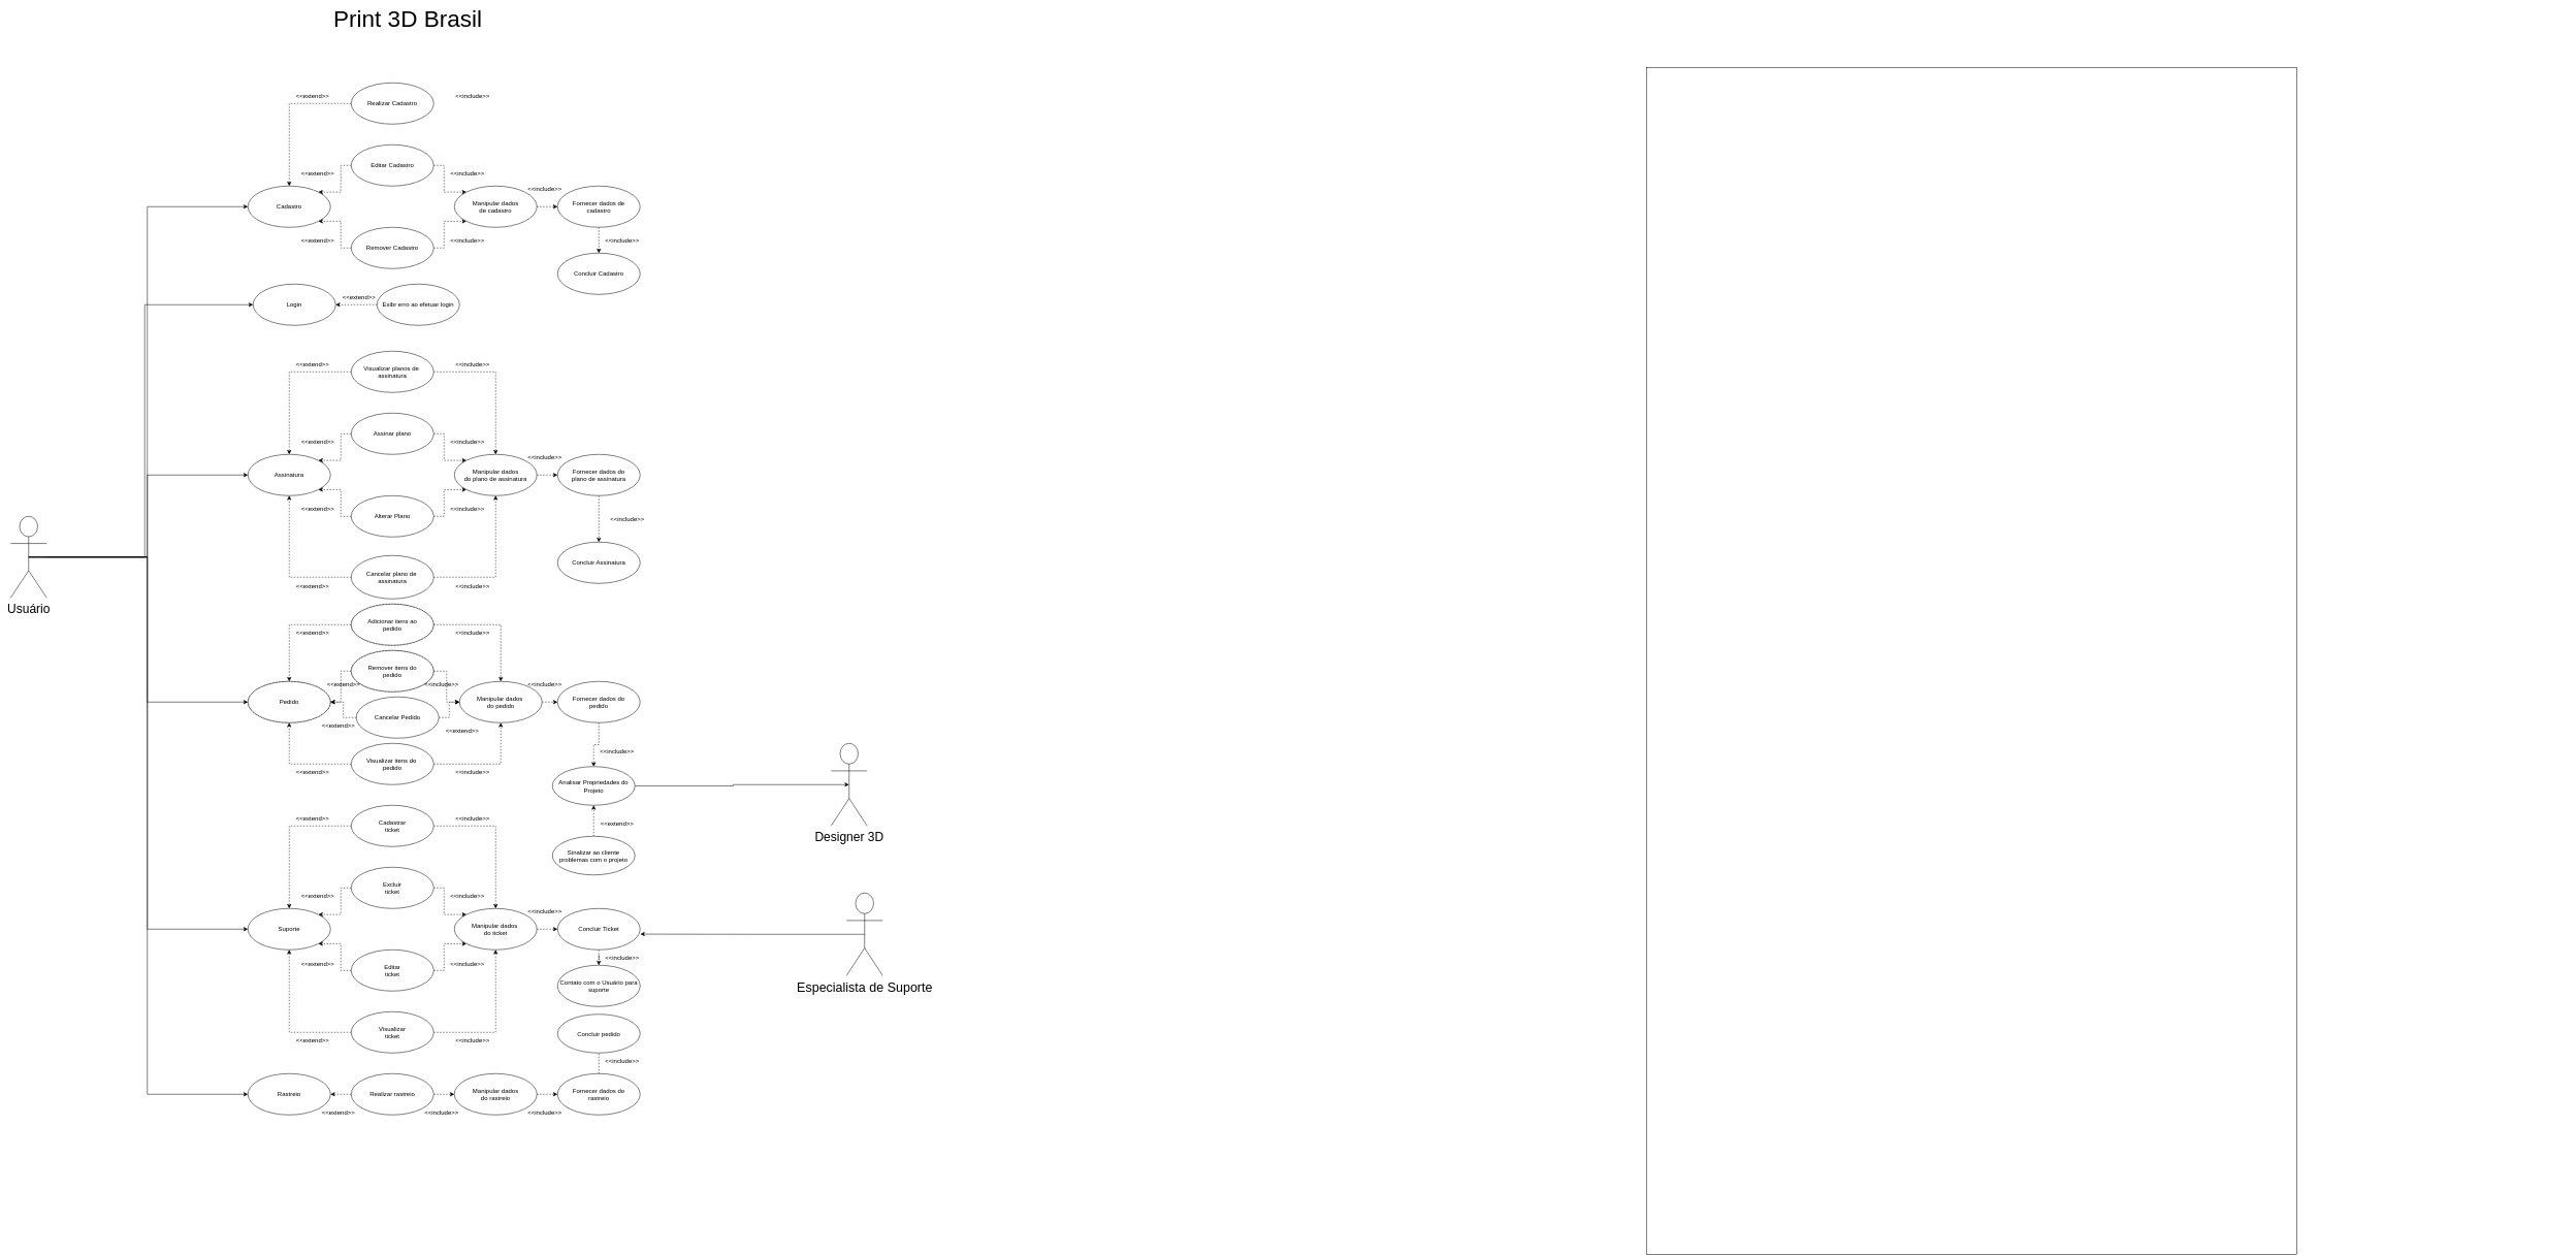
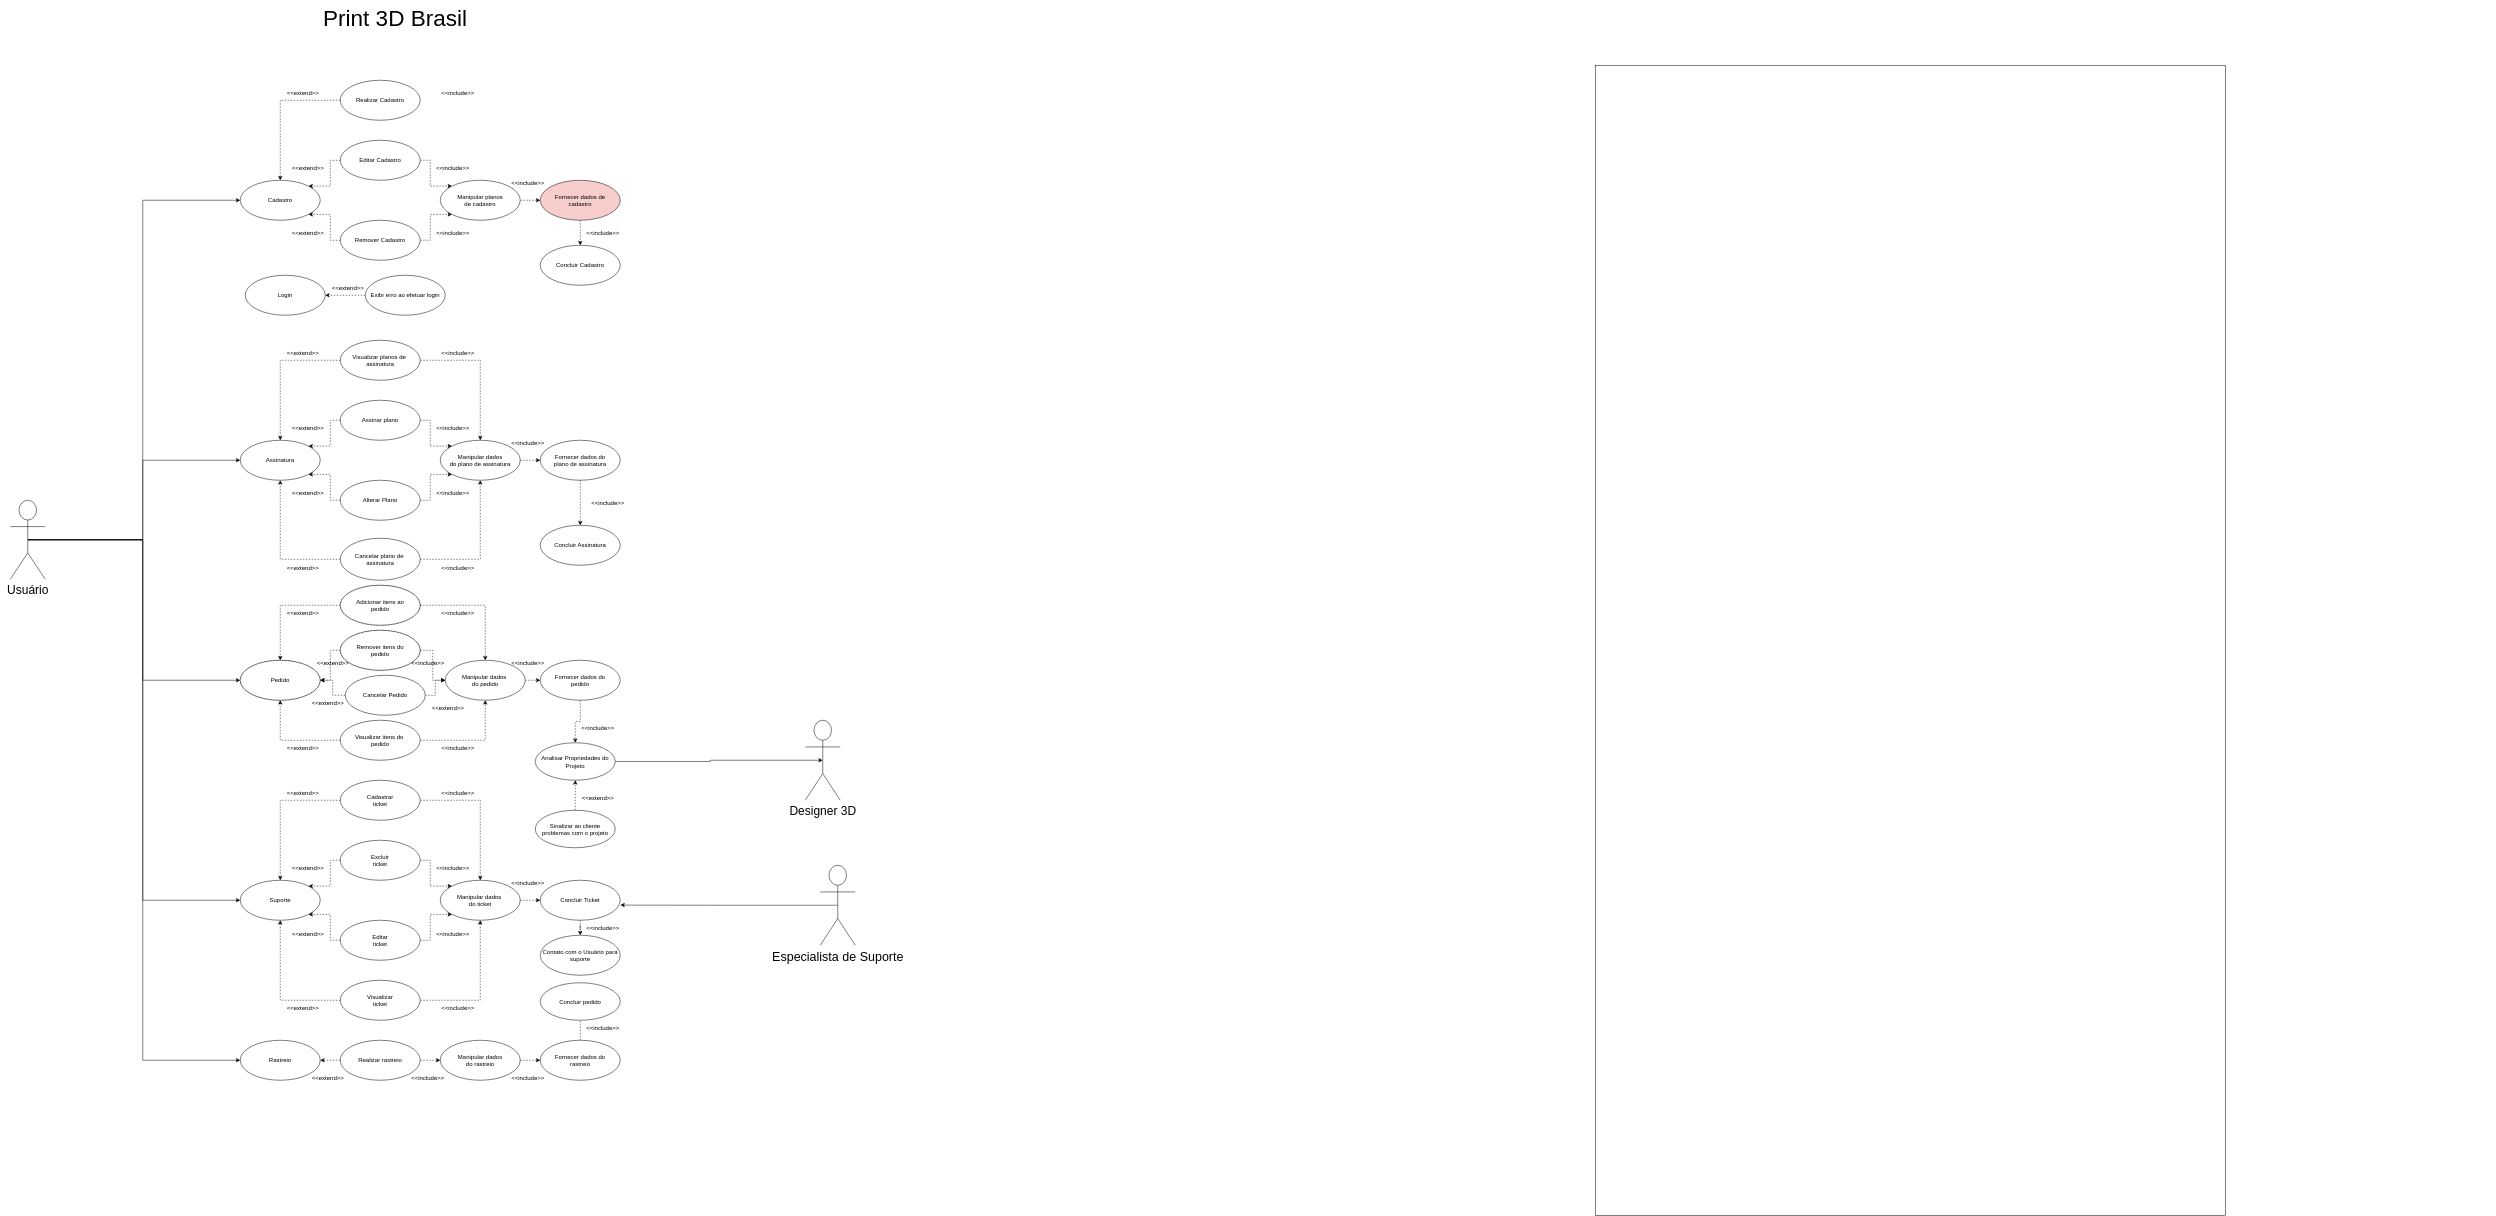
- <mxCell id="19" value="Manipular dados &lt;br&gt;de cadastro" style="ellipse;whiteSpace=wrap;html=1;" parent="1" vertex="1"><mxGeometry x="880" y="360" width="160" height="80" as="geometry" /></mxCell>
+ <mxCell id="19" value="Manipular planos &lt;br&gt;de cadastro" style="ellipse;whiteSpace=wrap;html=1;" parent="1" vertex="1"><mxGeometry x="880" y="360" width="160" height="80" as="geometry" /></mxCell>
- <mxCell id="38" value="Fornecer dados de &lt;br&gt;cadastro" style="ellipse;whiteSpace=wrap;html=1;" parent="1" vertex="1"><mxGeometry x="1080" y="360" width="160" height="80" as="geometry" /></mxCell>
+ <mxCell id="38" value="Fornecer dados de &lt;br&gt;cadastro" style="ellipse;whiteSpace=wrap;html=1;fillColor=#f8cecc;" parent="1" vertex="1"><mxGeometry x="1080" y="360" width="160" height="80" as="geometry" /></mxCell>
- <mxCell id="7" style="edgeStyle=orthogonalEdgeStyle;rounded=0;orthogonalLoop=1;jettySize=auto;html=1;entryX=0;entryY=0.5;entryDx=0;entryDy=0;fontFamily=Helvetica;fontSize=45;fontColor=default;" edge="1" parent="1" source="8" target="135"><mxGeometry relative="1" as="geometry"><Array as="points"><mxPoint x="280" y="1079" /><mxPoint x="280" y="590" /></Array></mxGeometry></mxCell>
